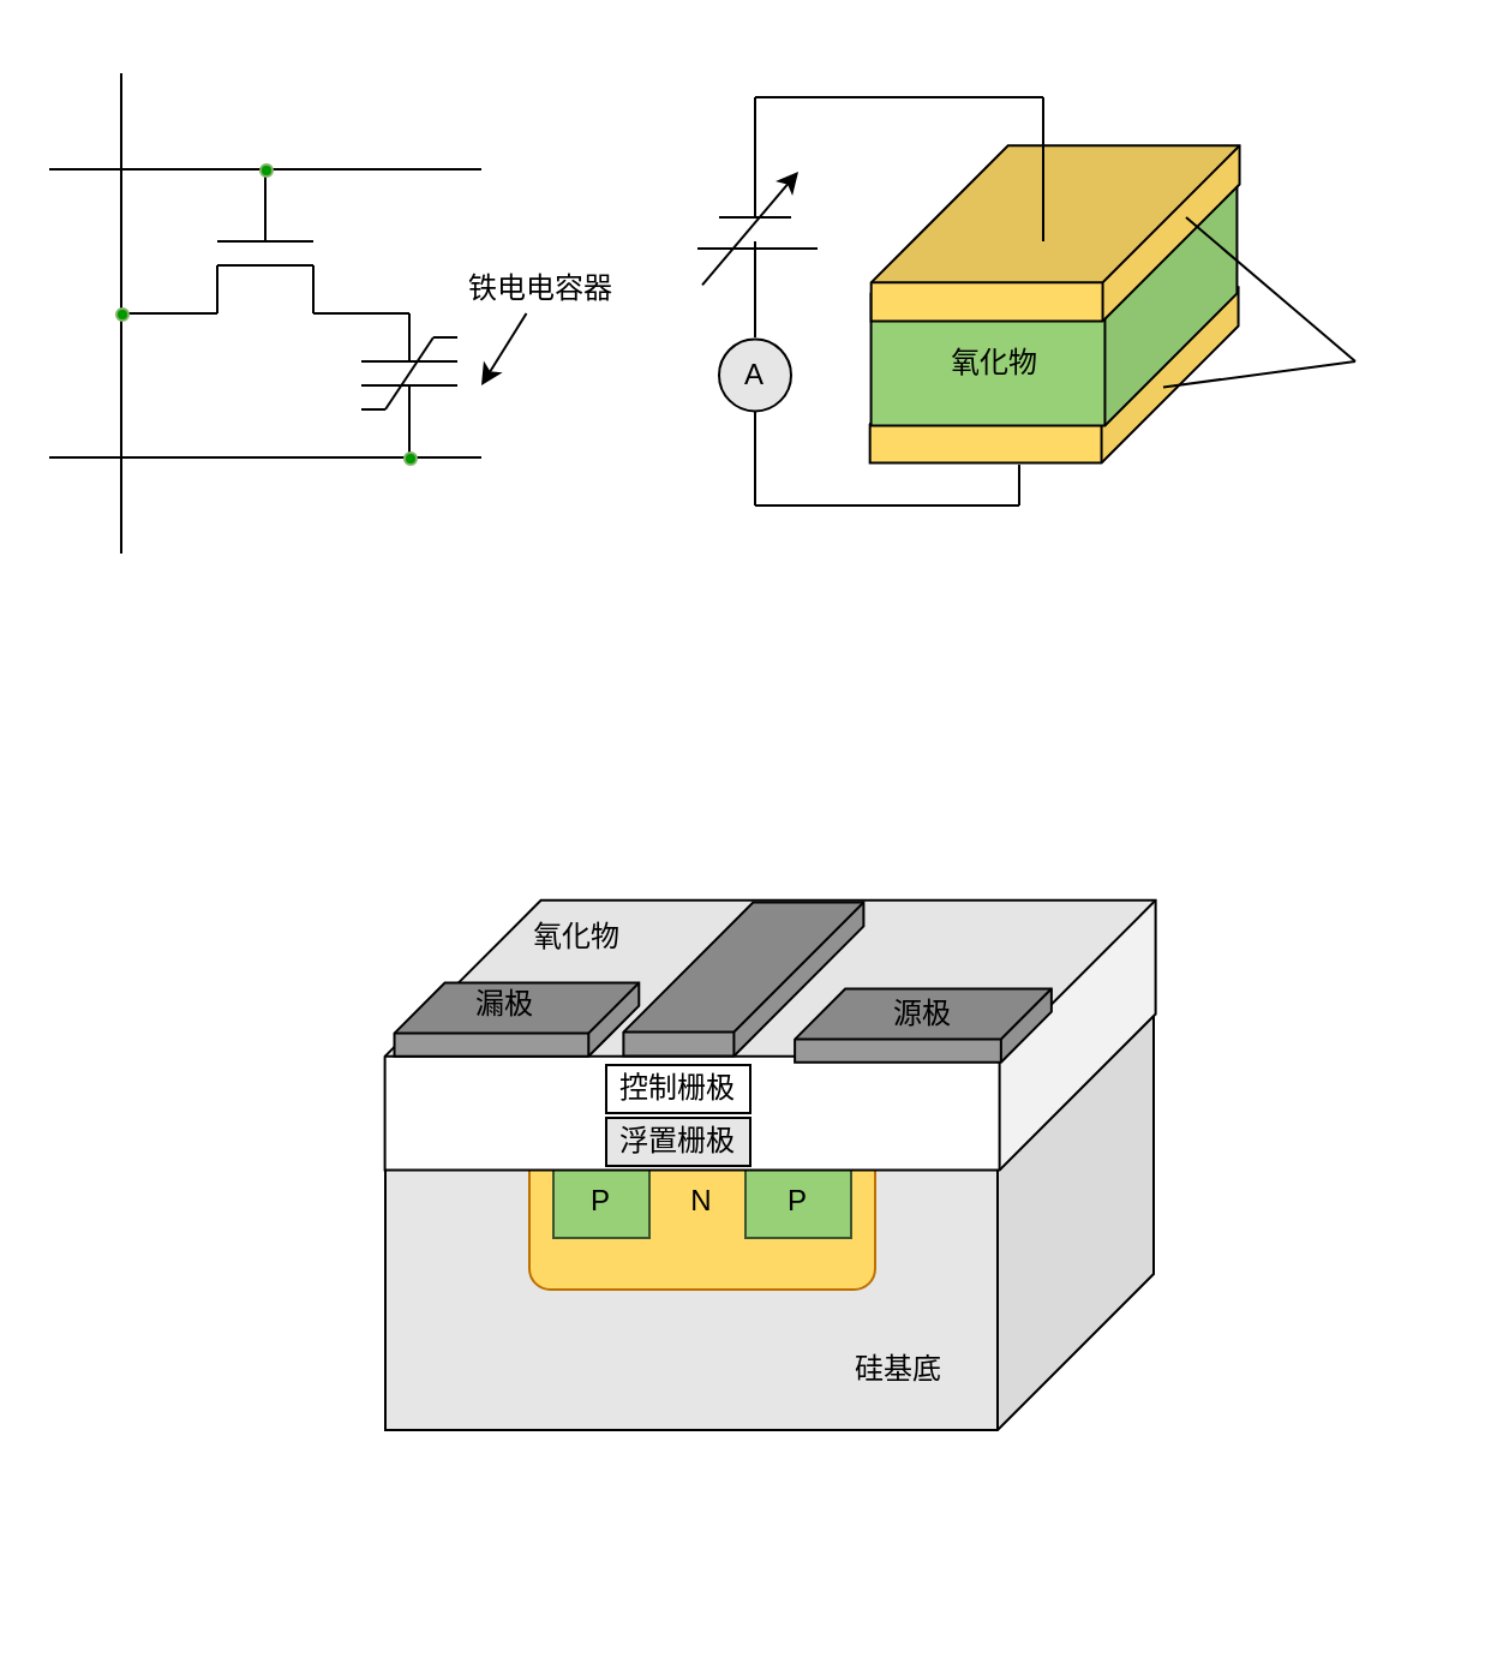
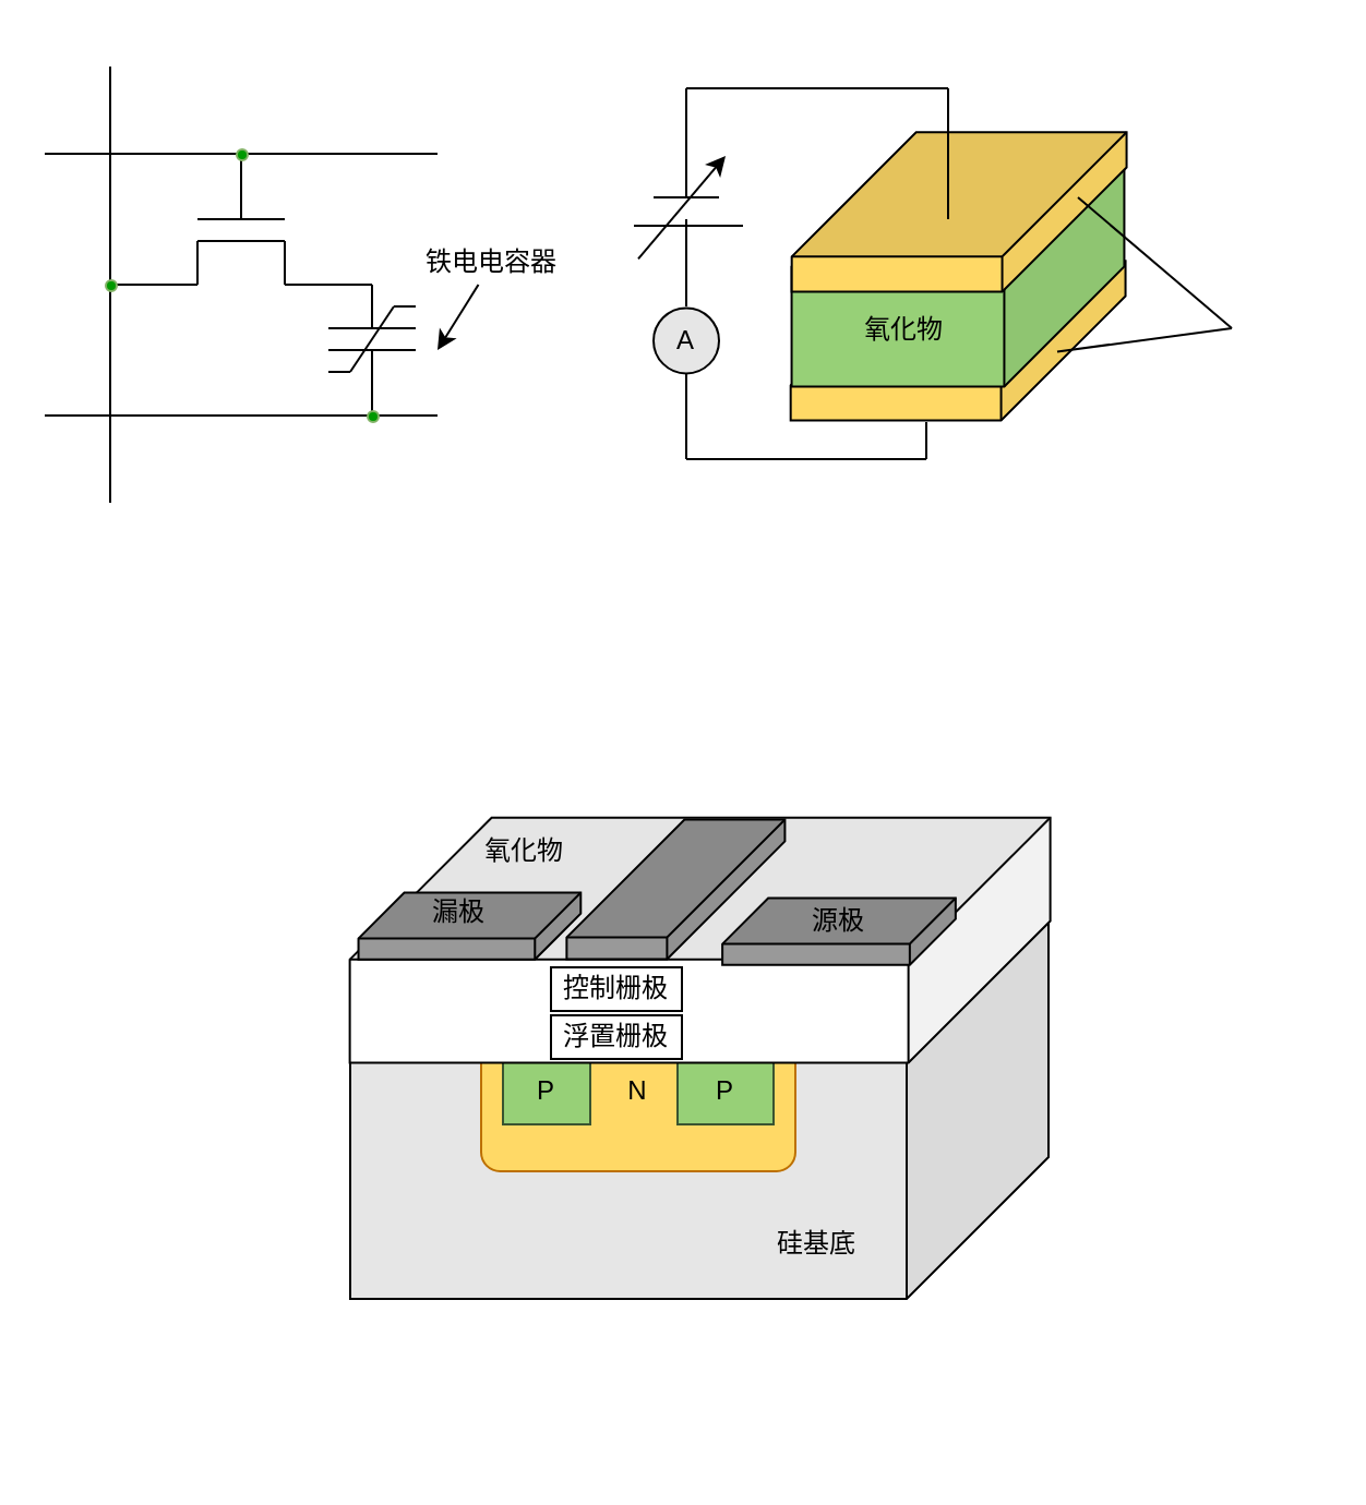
- <mxCell id="52" value="浮置栅极" style="rounded=0;whiteSpace=wrap;html=1;fillColor=#e6e6e6;" vertex="1" parent="1"><mxGeometry x="252" y="465" width="60" height="20" as="geometry" /></mxCell>
+ <mxCell id="52" value="浮置栅极" style="rounded=0;whiteSpace=wrap;html=1;fillColor=#FFFFFF;" vertex="1" parent="1"><mxGeometry x="252" y="465" width="60" height="20" as="geometry" /></mxCell>
